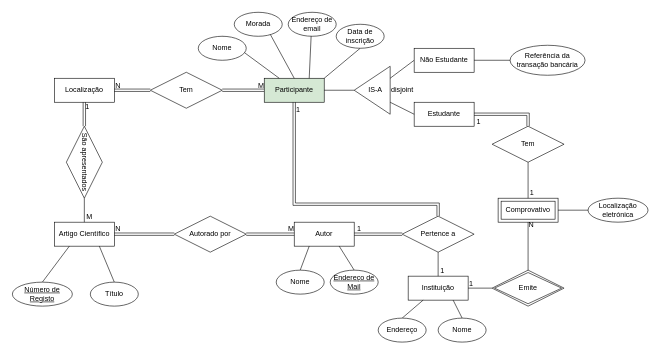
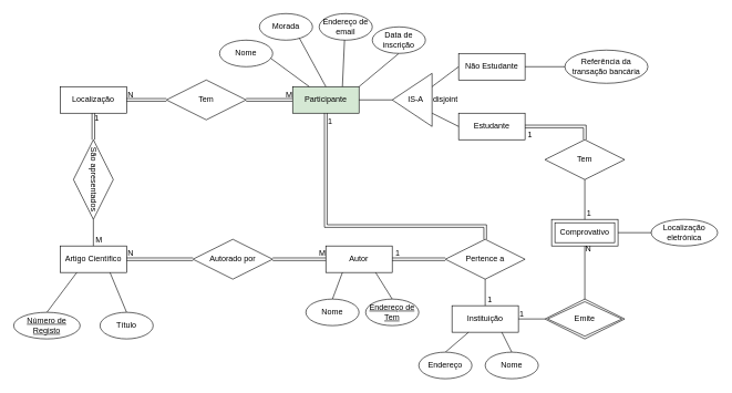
- <mxCell id="15" value="&lt;u&gt;Endereço de Mail&lt;/u&gt;" style="ellipse;whiteSpace=wrap;html=1;align=center;" vertex="1" parent="1"><mxGeometry x="550" y="450" width="80" height="40" as="geometry" /></mxCell>
+ <mxCell id="15" value="&lt;u&gt;Endereço de Tem&lt;/u&gt;" style="ellipse;whiteSpace=wrap;html=1;align=center;" vertex="1" parent="1"><mxGeometry x="550" y="450" width="80" height="40" as="geometry" /></mxCell>
